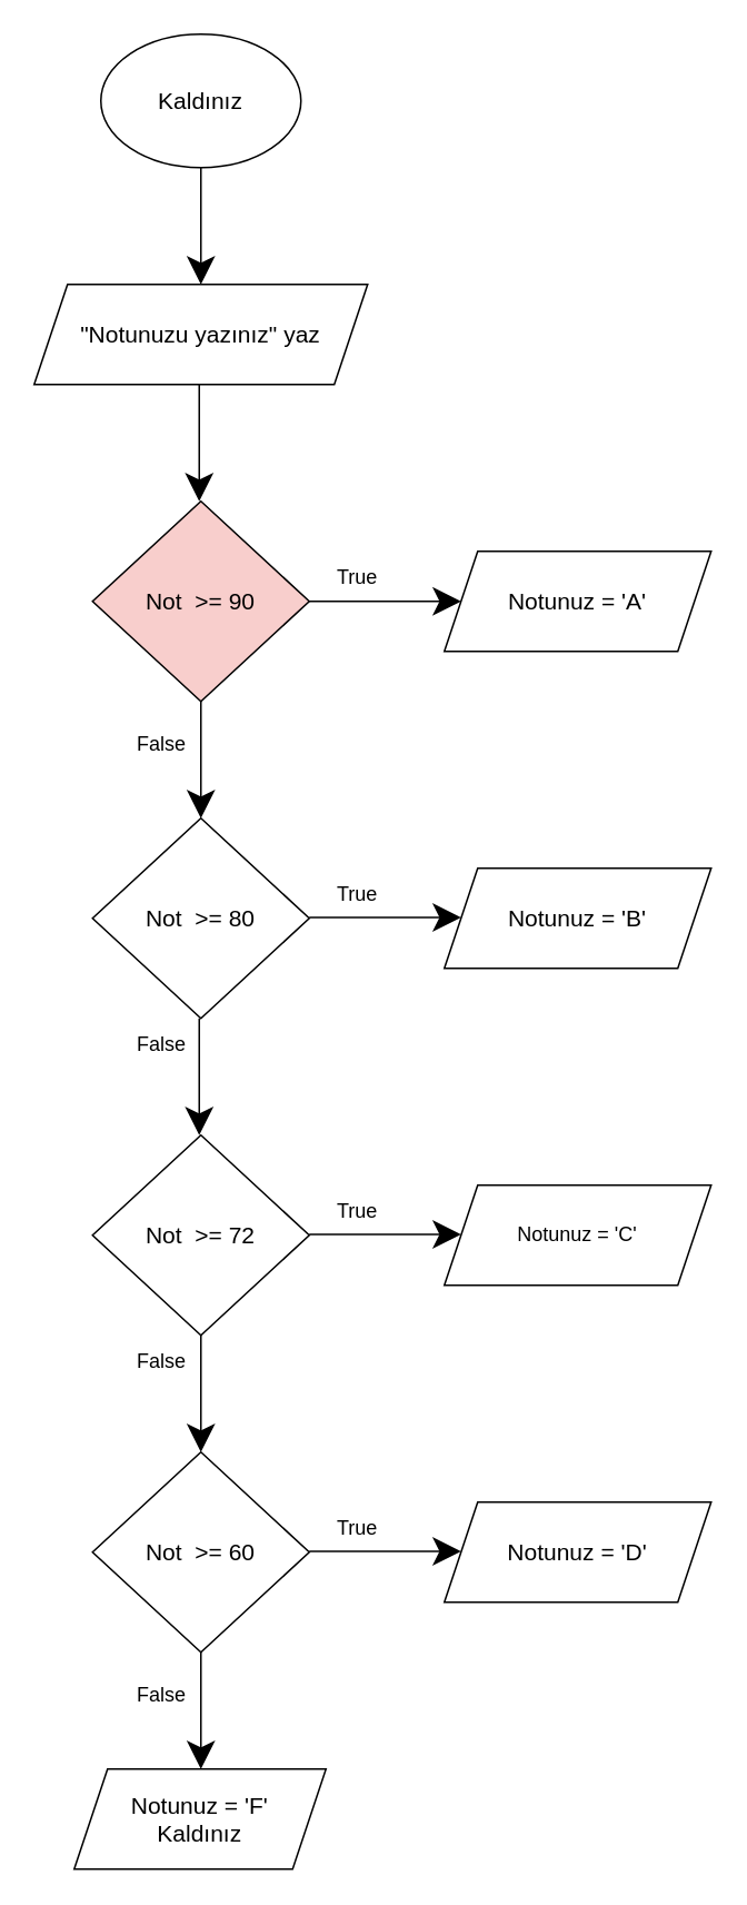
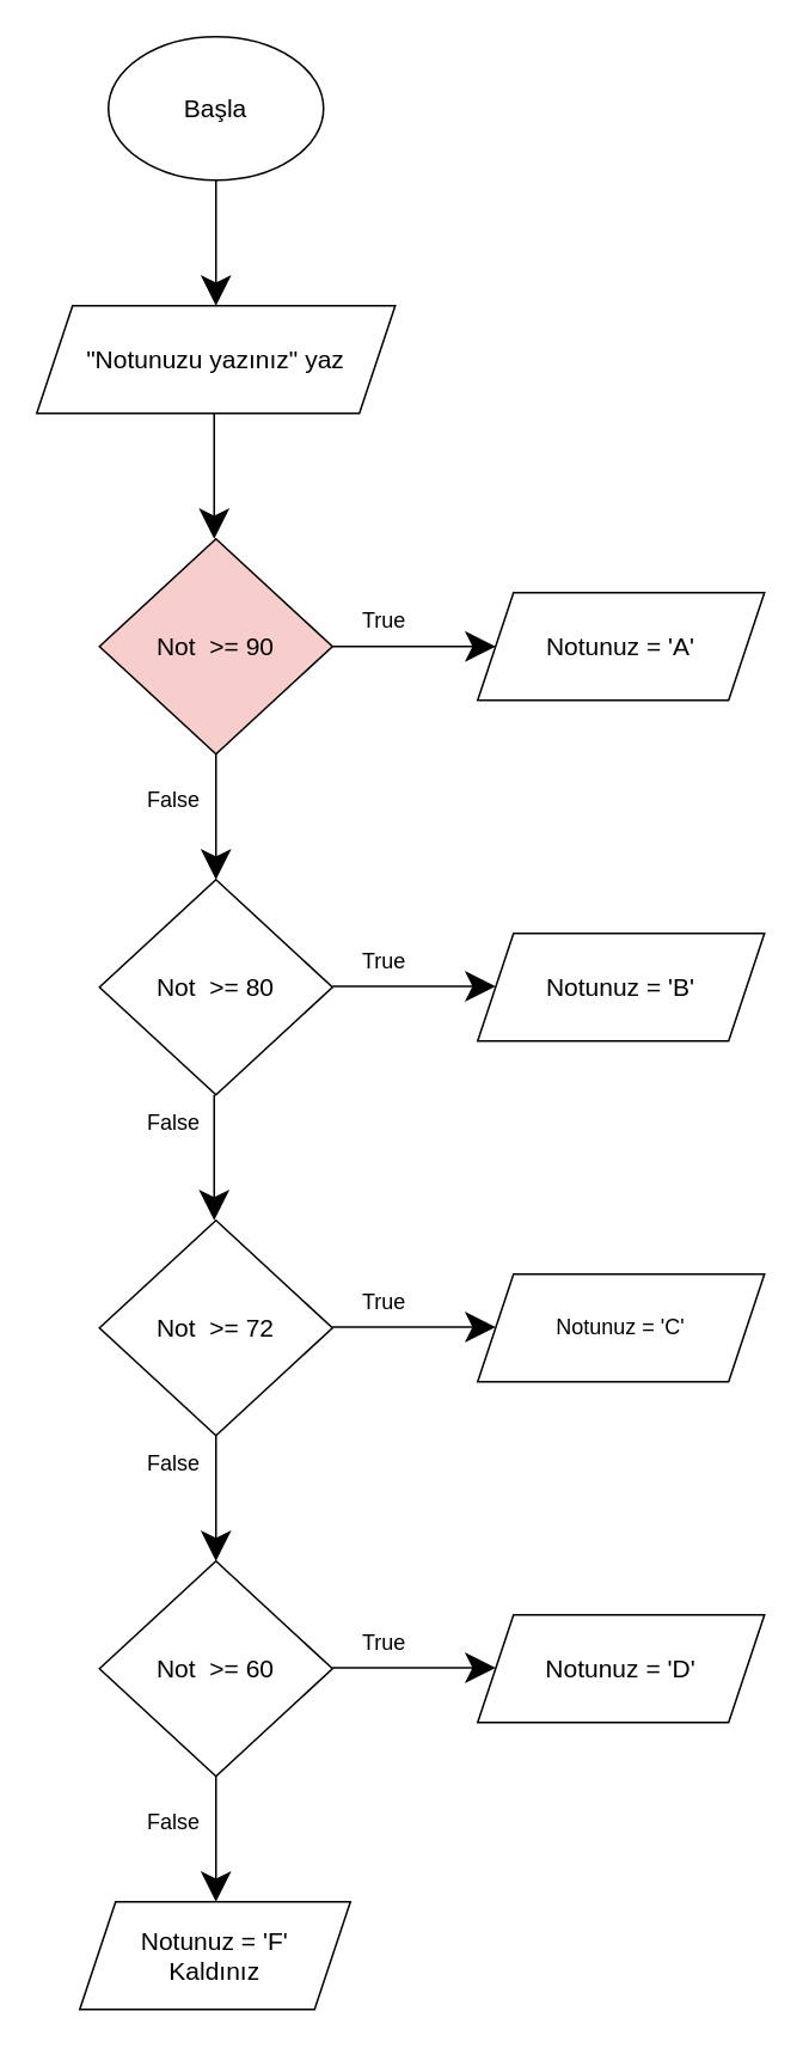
- <mxCell id="2" value="&lt;font style=&quot;font-size: 14px&quot;&gt;Kaldınız&lt;/font&gt;" style="ellipse;whiteSpace=wrap;html=1;hachureGap=4;pointerEvents=0;" vertex="1" parent="1"><mxGeometry x="60" y="20" width="120" height="80" as="geometry" /></mxCell>
+ <mxCell id="2" value="&lt;font style=&quot;font-size: 14px&quot;&gt;Başla&lt;/font&gt;" style="ellipse;whiteSpace=wrap;html=1;hachureGap=4;pointerEvents=0;" vertex="1" parent="1"><mxGeometry x="60" y="20" width="120" height="80" as="geometry" /></mxCell>
